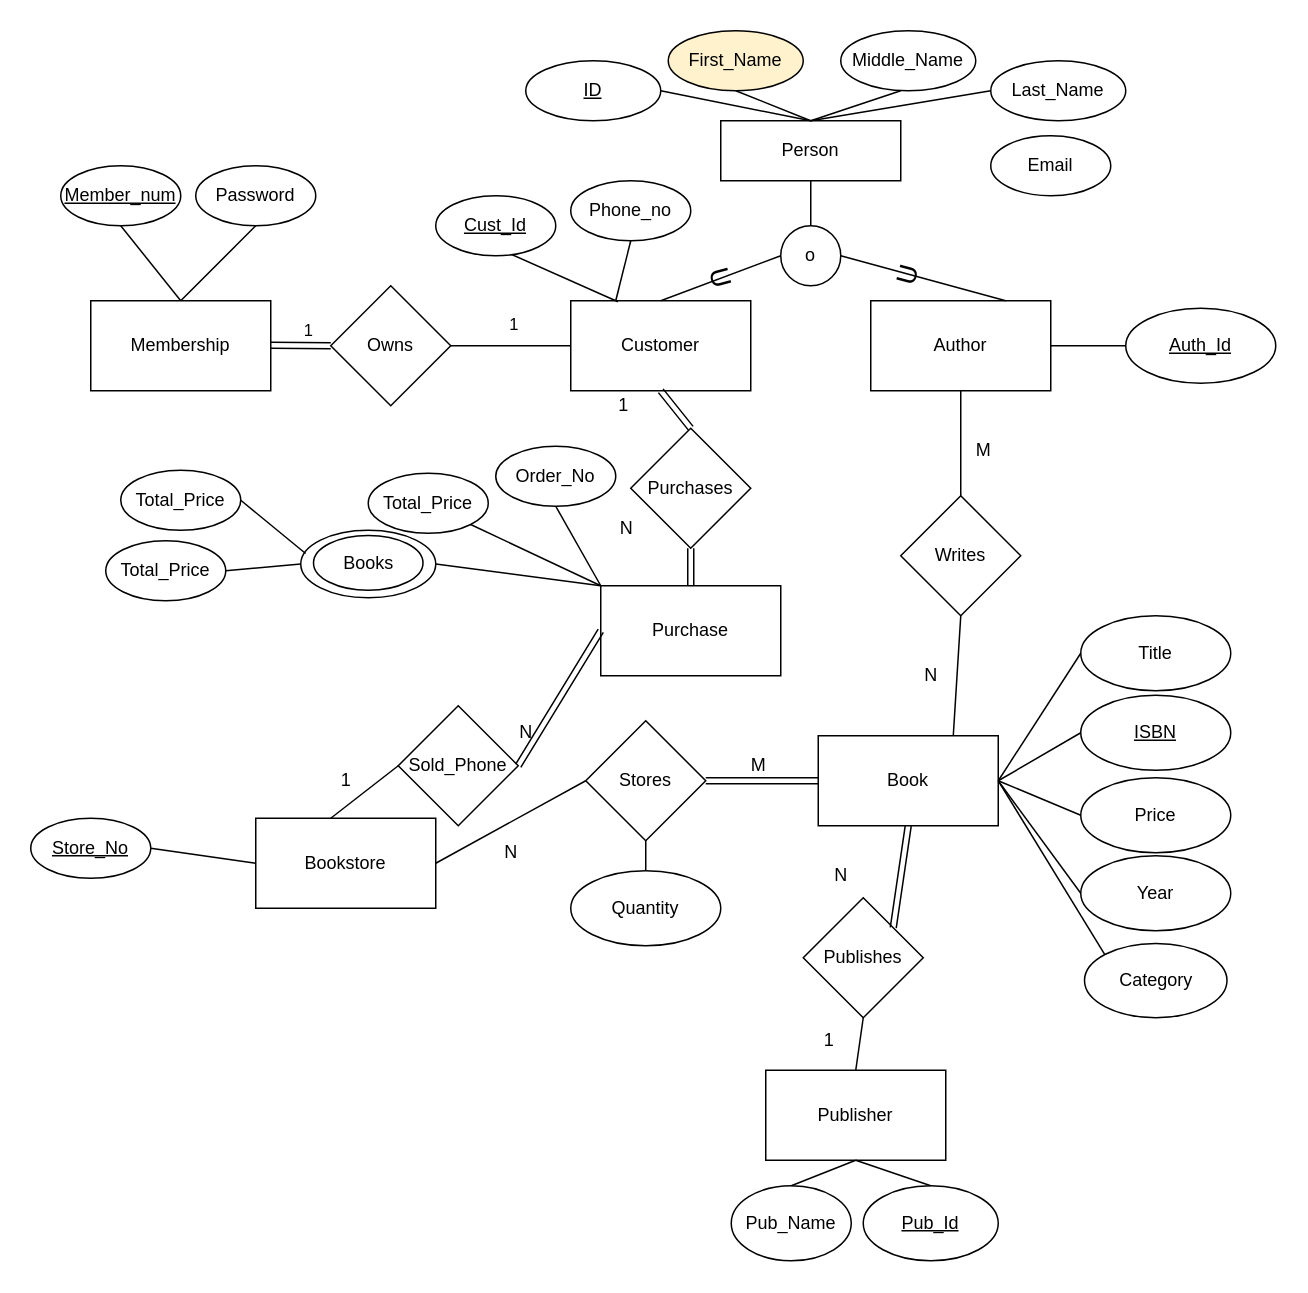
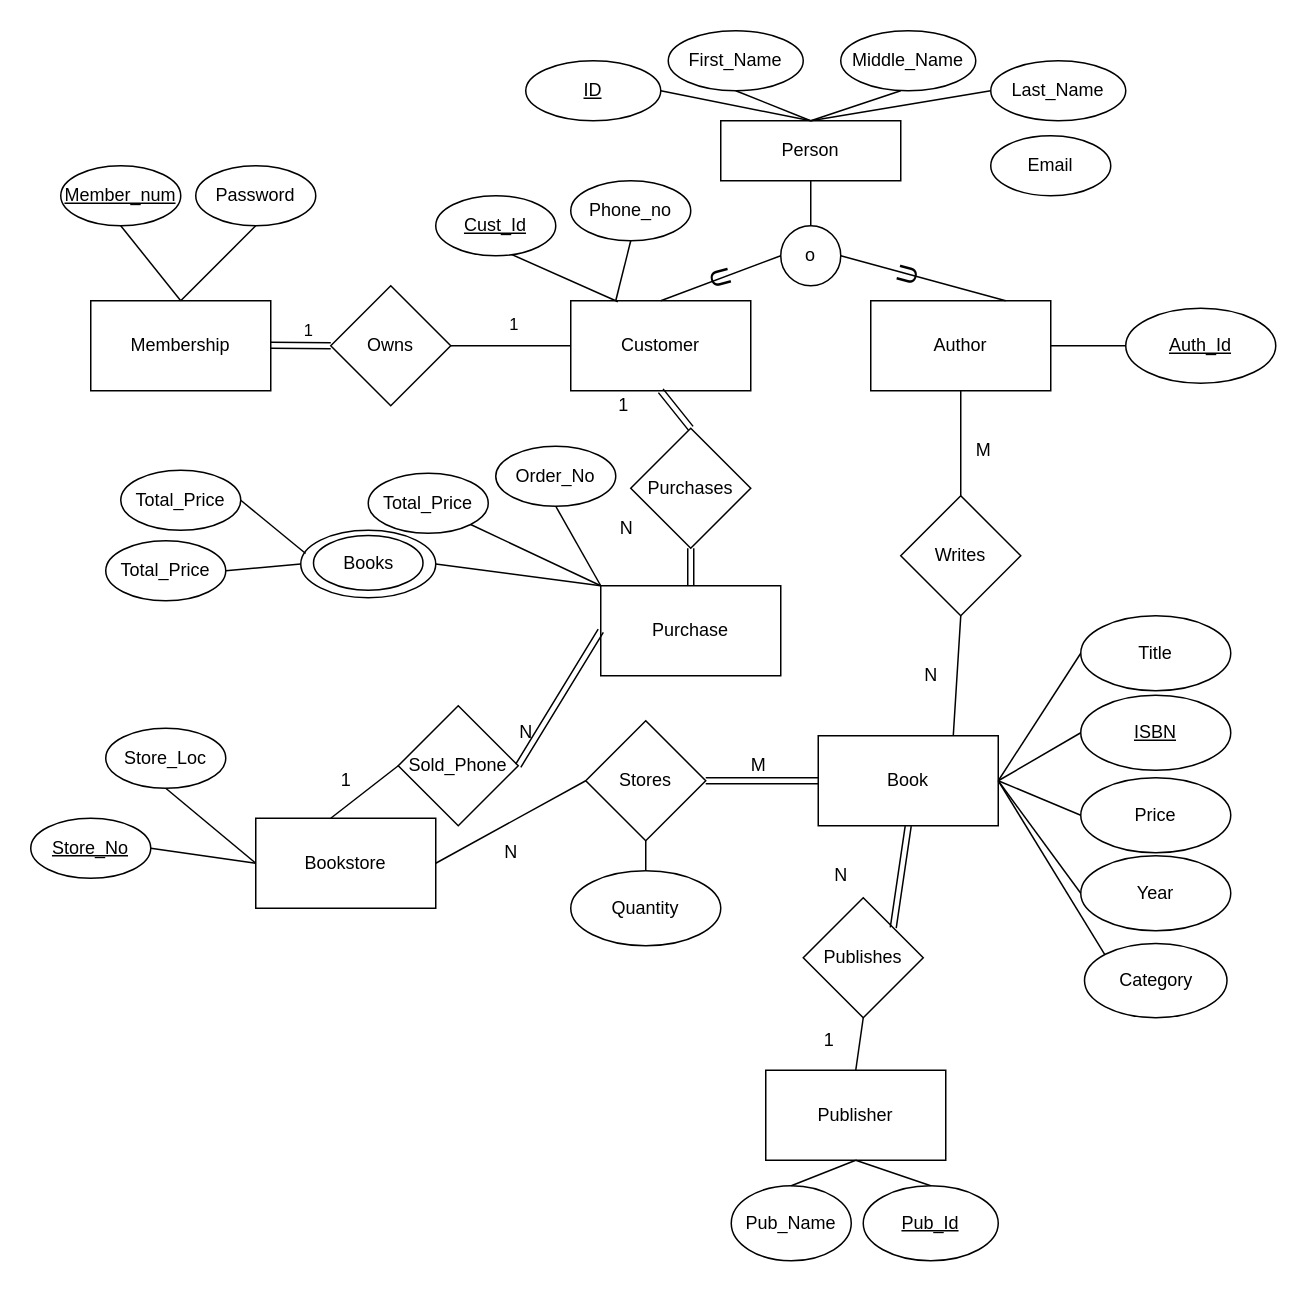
- <mxCell id="5" value="First_Name" style="ellipse;whiteSpace=wrap;html=1;fillColor=#fff2cc;" parent="1" vertex="1"><mxGeometry x="445" width="90" height="40" as="geometry" y="20" /></mxCell>
+ <mxCell id="5" value="First_Name" style="ellipse;whiteSpace=wrap;html=1;" parent="1" vertex="1"><mxGeometry x="445" width="90" height="40" as="geometry" y="20" /></mxCell>
+ <mxCell id="50" value="&lt;div&gt;Store_Loc&lt;/div&gt;" style="ellipse;whiteSpace=wrap;html=1;" parent="1" vertex="1"><mxGeometry x="70" y="485" width="80" height="40" as="geometry" /></mxCell>
+ <mxCell id="53" value="" style="endArrow=none;html=1;rounded=0;entryX=0.5;entryY=1;entryDx=0;entryDy=0;exitX=0;exitY=0.5;exitDx=0;exitDy=0;" parent="1" source="43" target="50" edge="1"><mxGeometry width="50" height="50" relative="1" as="geometry"><mxPoint x="300" y="465" as="sourcePoint" /><mxPoint x="350" y="415" as="targetPoint" /></mxGeometry></mxCell>
